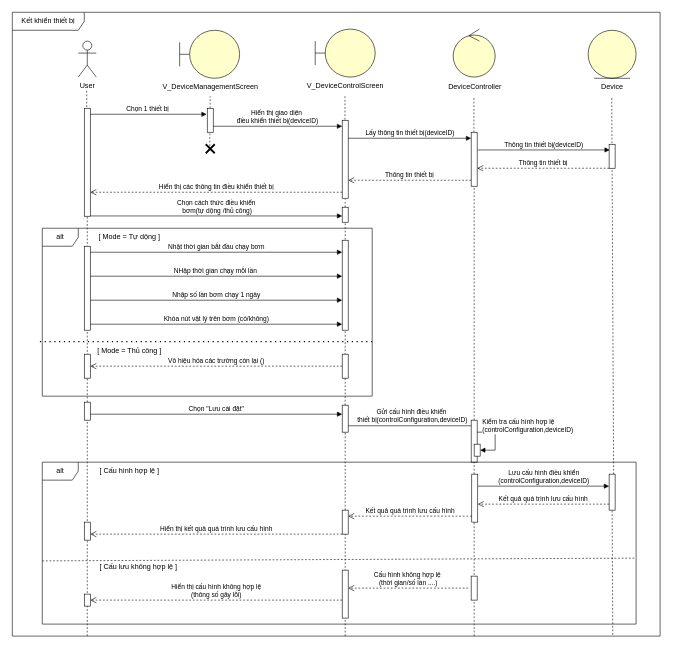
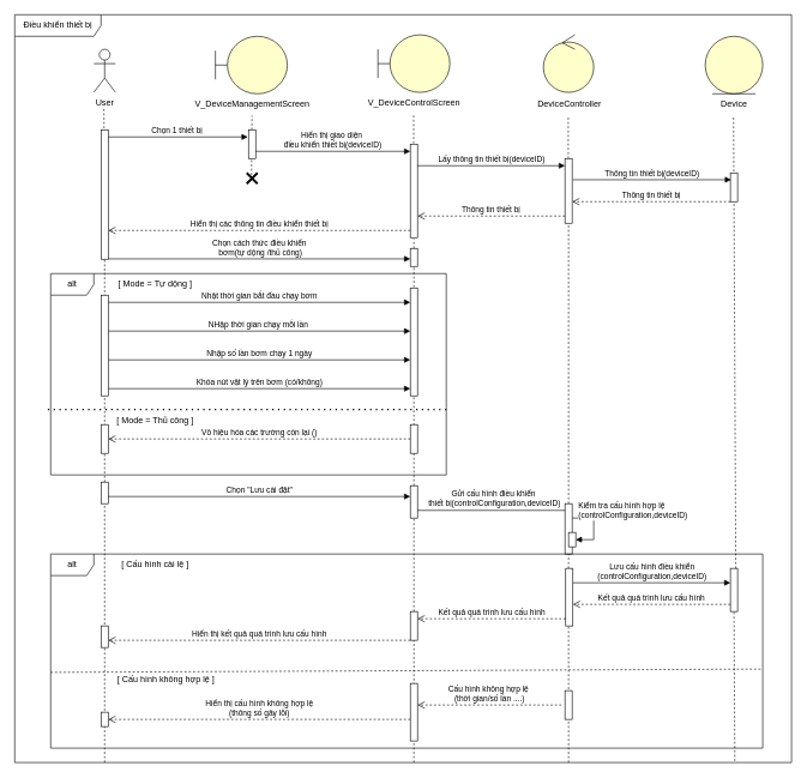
- <mxCell id="44" value="Kết khiển thiết bị" style="shape=umlFrame;whiteSpace=wrap;html=1;pointerEvents=0;width=120;height=30;" parent="1" vertex="1"><mxGeometry x="20" y="20" width="1080" height="1040" as="geometry" /></mxCell>
+ <mxCell id="44" value="Điều khiển thiết bị" style="shape=umlFrame;whiteSpace=wrap;html=1;pointerEvents=0;width=120;height=30;" parent="1" vertex="1"><mxGeometry x="20" y="20" width="1080" height="1040" as="geometry" /></mxCell>
- <mxCell id="62" value="[ Cấu hình hợp lệ ]" style="text;html=1;align=center;verticalAlign=middle;resizable=0;points=[];autosize=1;strokeColor=none;fillColor=none;" vertex="1" parent="1"><mxGeometry x="155" y="770" width="120" height="30" as="geometry" /></mxCell>
+ <mxCell id="62" value="[ Cấu hình cài lệ ]" style="text;html=1;align=center;verticalAlign=middle;resizable=0;points=[];autosize=1;strokeColor=none;fillColor=none;" vertex="1" parent="1"><mxGeometry x="155" y="770" width="120" height="30" as="geometry" /></mxCell>
- <mxCell id="71" value="[ Cấu lưu không hợp lệ ]" style="text;html=1;align=center;verticalAlign=middle;resizable=0;points=[];autosize=1;strokeColor=none;fillColor=none;" vertex="1" parent="1"><mxGeometry x="150" y="930" width="160" height="30" as="geometry" /></mxCell>
+ <mxCell id="71" value="[ Cấu hình không hợp lệ ]" style="text;html=1;align=center;verticalAlign=middle;resizable=0;points=[];autosize=1;strokeColor=none;fillColor=none;" vertex="1" parent="1"><mxGeometry x="150" y="930" width="160" height="30" as="geometry" /></mxCell>
